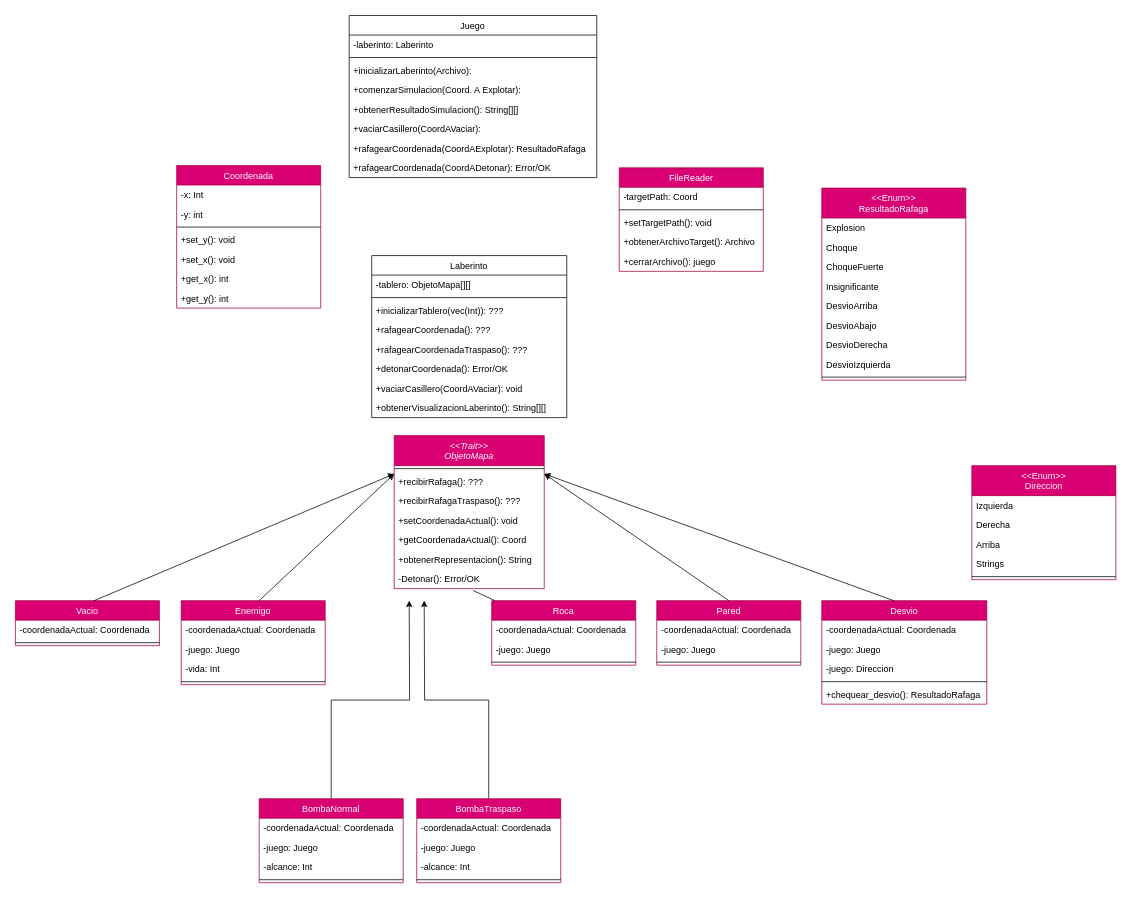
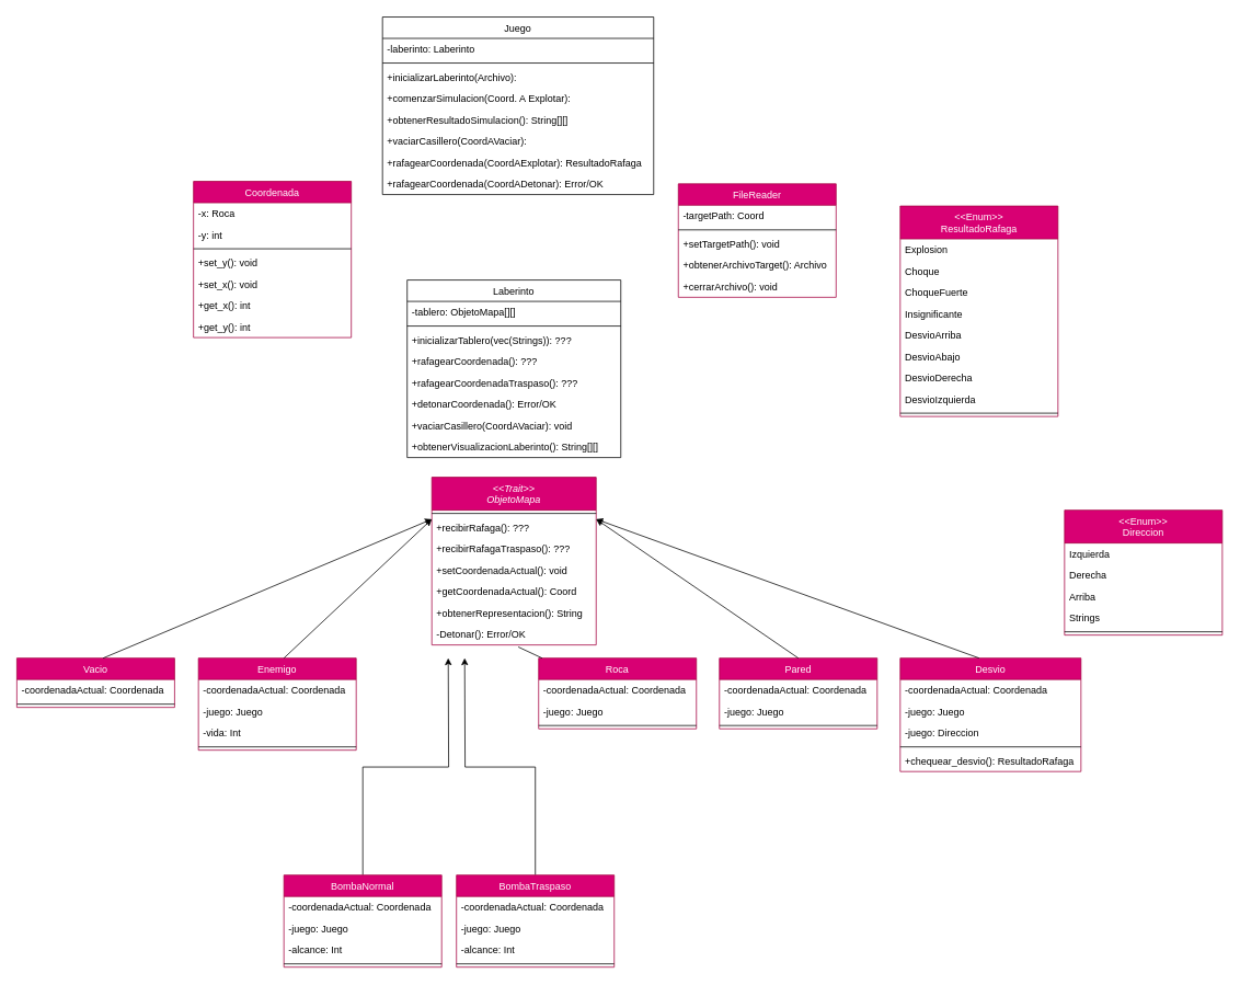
- <mxCell id="69" value="-x: Int" style="text;align=left;verticalAlign=top;spacingLeft=4;spacingRight=4;overflow=hidden;rotatable=0;points=[[0,0.5],[1,0.5]];portConstraint=eastwest;" parent="68" vertex="1"><mxGeometry y="26" width="192" height="26" as="geometry" /></mxCell>
+ <mxCell id="69" value="-x: Roca" style="text;align=left;verticalAlign=top;spacingLeft=4;spacingRight=4;overflow=hidden;rotatable=0;points=[[0,0.5],[1,0.5]];portConstraint=eastwest;" parent="68" vertex="1"><mxGeometry y="26" width="192" height="26" as="geometry" /></mxCell>
- <mxCell id="24" value="+cerrarArchivo(): juego " style="text;align=left;verticalAlign=top;spacingLeft=4;spacingRight=4;overflow=hidden;rotatable=0;points=[[0,0.5],[1,0.5]];portConstraint=eastwest;" parent="19" vertex="1"><mxGeometry y="112" width="192" height="26" as="geometry" /></mxCell>
+ <mxCell id="24" value="+cerrarArchivo(): void " style="text;align=left;verticalAlign=top;spacingLeft=4;spacingRight=4;overflow=hidden;rotatable=0;points=[[0,0.5],[1,0.5]];portConstraint=eastwest;" parent="19" vertex="1"><mxGeometry y="112" width="192" height="26" as="geometry" /></mxCell>
- <mxCell id="28" value="+inicializarTablero(vec(Int)): ???" style="text;align=left;verticalAlign=top;spacingLeft=4;spacingRight=4;overflow=hidden;rotatable=0;points=[[0,0.5],[1,0.5]];portConstraint=eastwest;" parent="25" vertex="1"><mxGeometry y="60" width="260" height="26" as="geometry" /></mxCell>
+ <mxCell id="28" value="+inicializarTablero(vec(Strings)): ???" style="text;align=left;verticalAlign=top;spacingLeft=4;spacingRight=4;overflow=hidden;rotatable=0;points=[[0,0.5],[1,0.5]];portConstraint=eastwest;" parent="25" vertex="1"><mxGeometry y="60" width="260" height="26" as="geometry" /></mxCell>
